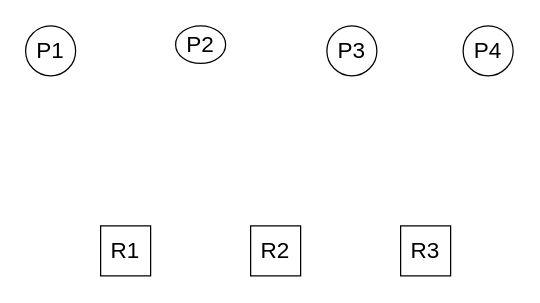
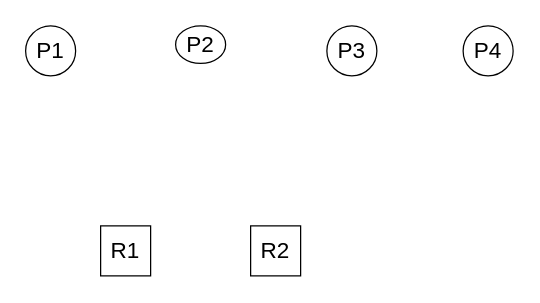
- <mxCell id="8" value="R3" style="rounded=0;whiteSpace=wrap;html=1;fontSize=18;" parent="1" vertex="1"><mxGeometry x="320" y="180" width="40" height="40" as="geometry" /></mxCell>
